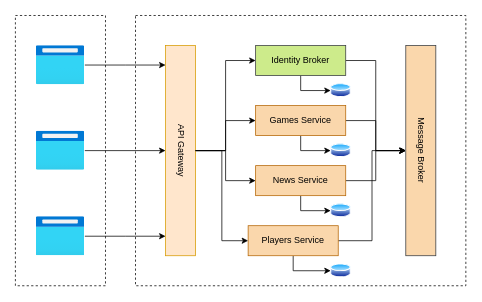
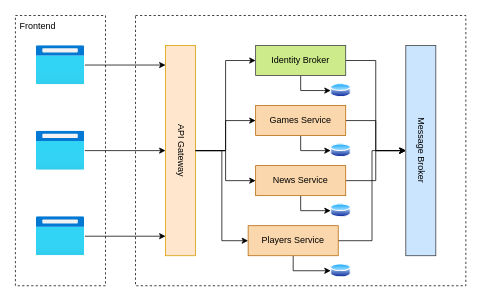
+ <mxCell id="24" value="Frontend" style="text;html=1;align=center;verticalAlign=middle;whiteSpace=wrap;rounded=0;" parent="1" vertex="1"><mxGeometry x="20" y="20" width="60" height="30" as="geometry" /></mxCell>
- <mxCell id="18" value="Message Broker" style="rounded=0;whiteSpace=wrap;html=1;fillColor=#fad7ac;strokeColor=#36393d;textDirection=vertical-lr;" parent="1" vertex="1"><mxGeometry x="540" y="60" width="40" height="280" as="geometry" /></mxCell>
+ <mxCell id="18" value="Message Broker" style="rounded=0;whiteSpace=wrap;html=1;fillColor=#cce5ff;strokeColor=#36393d;textDirection=vertical-lr;" parent="1" vertex="1"><mxGeometry x="540" y="60" width="40" height="280" as="geometry" /></mxCell>
